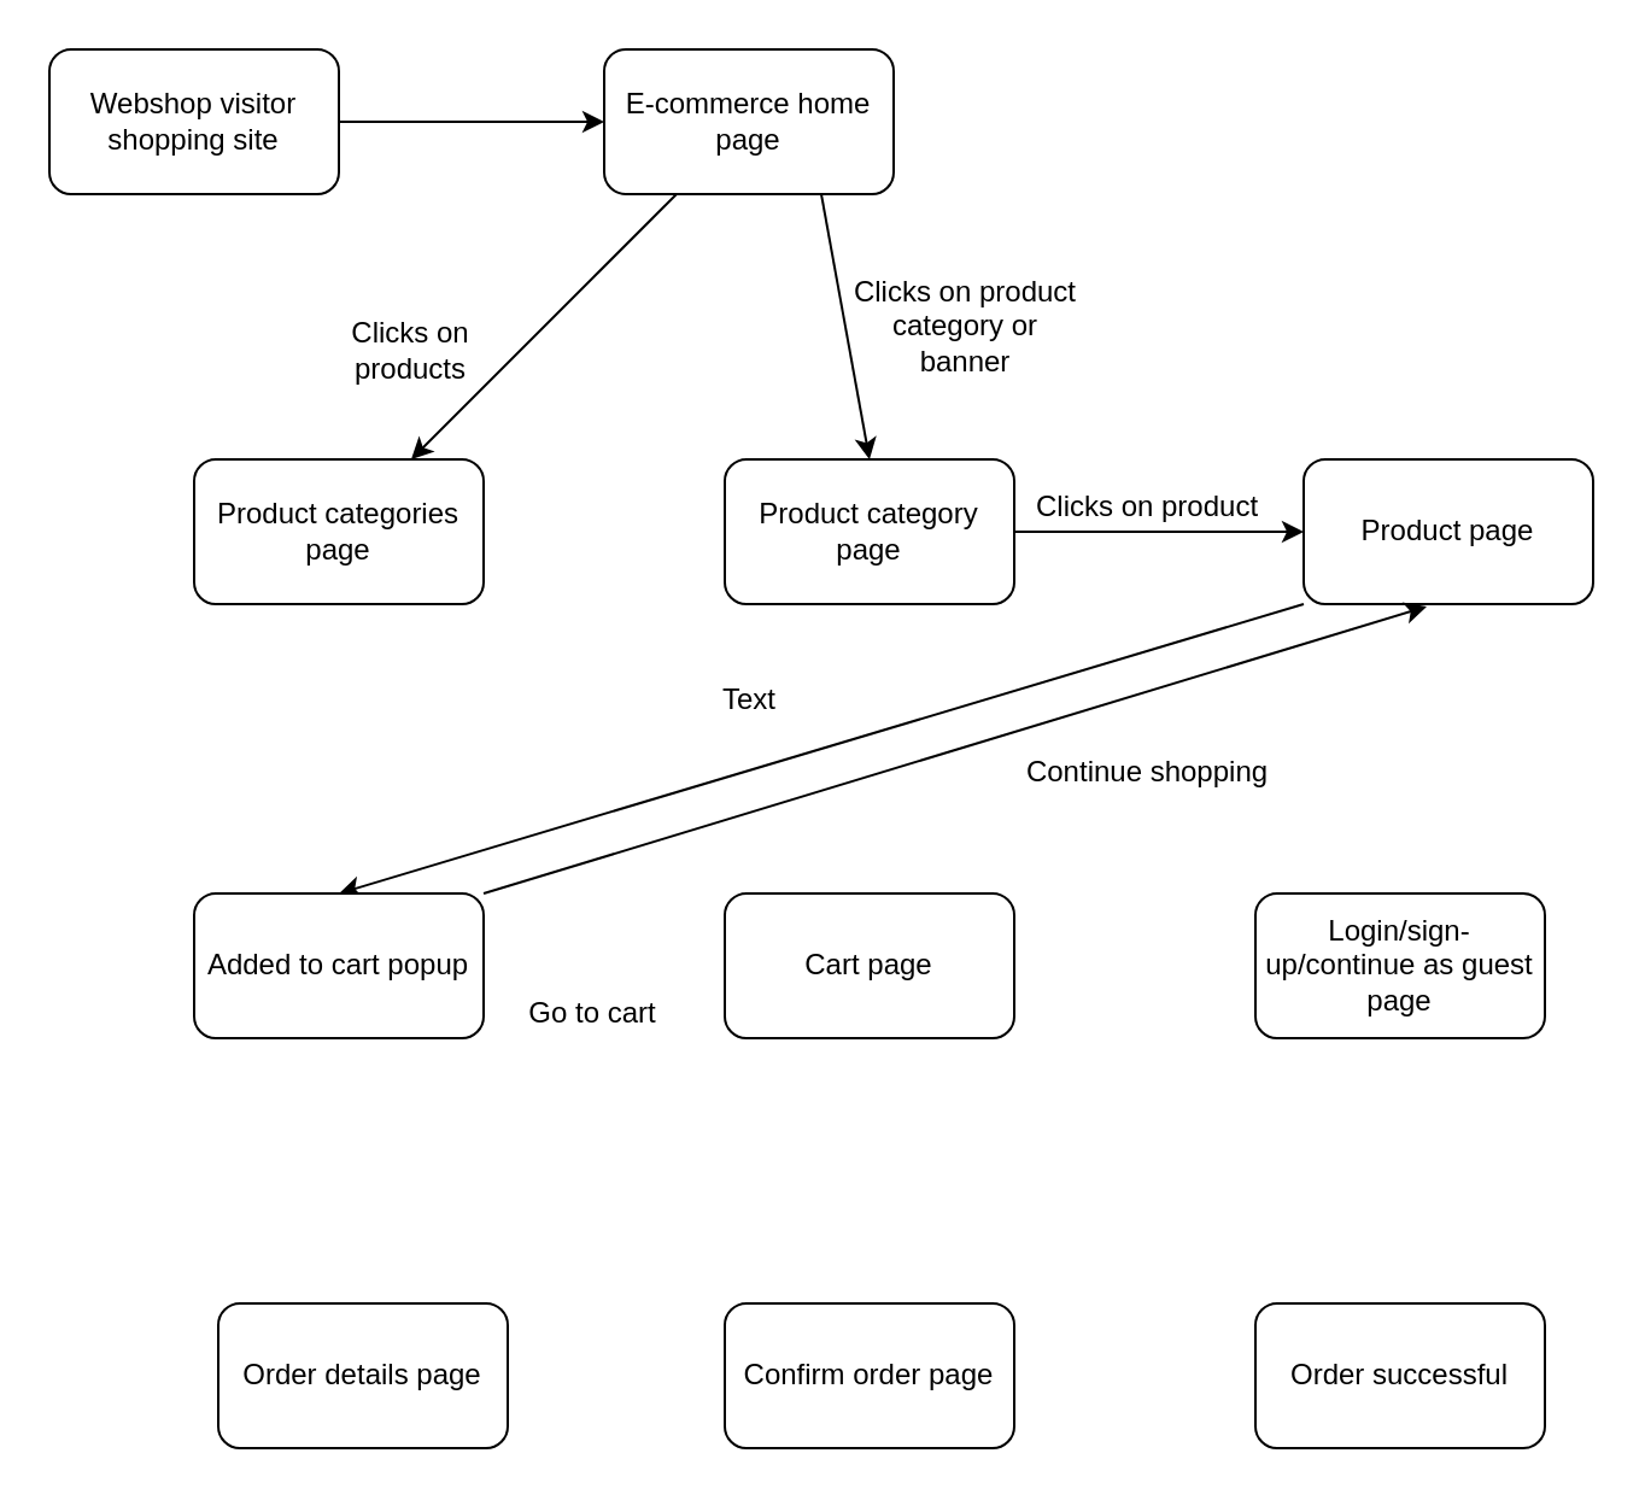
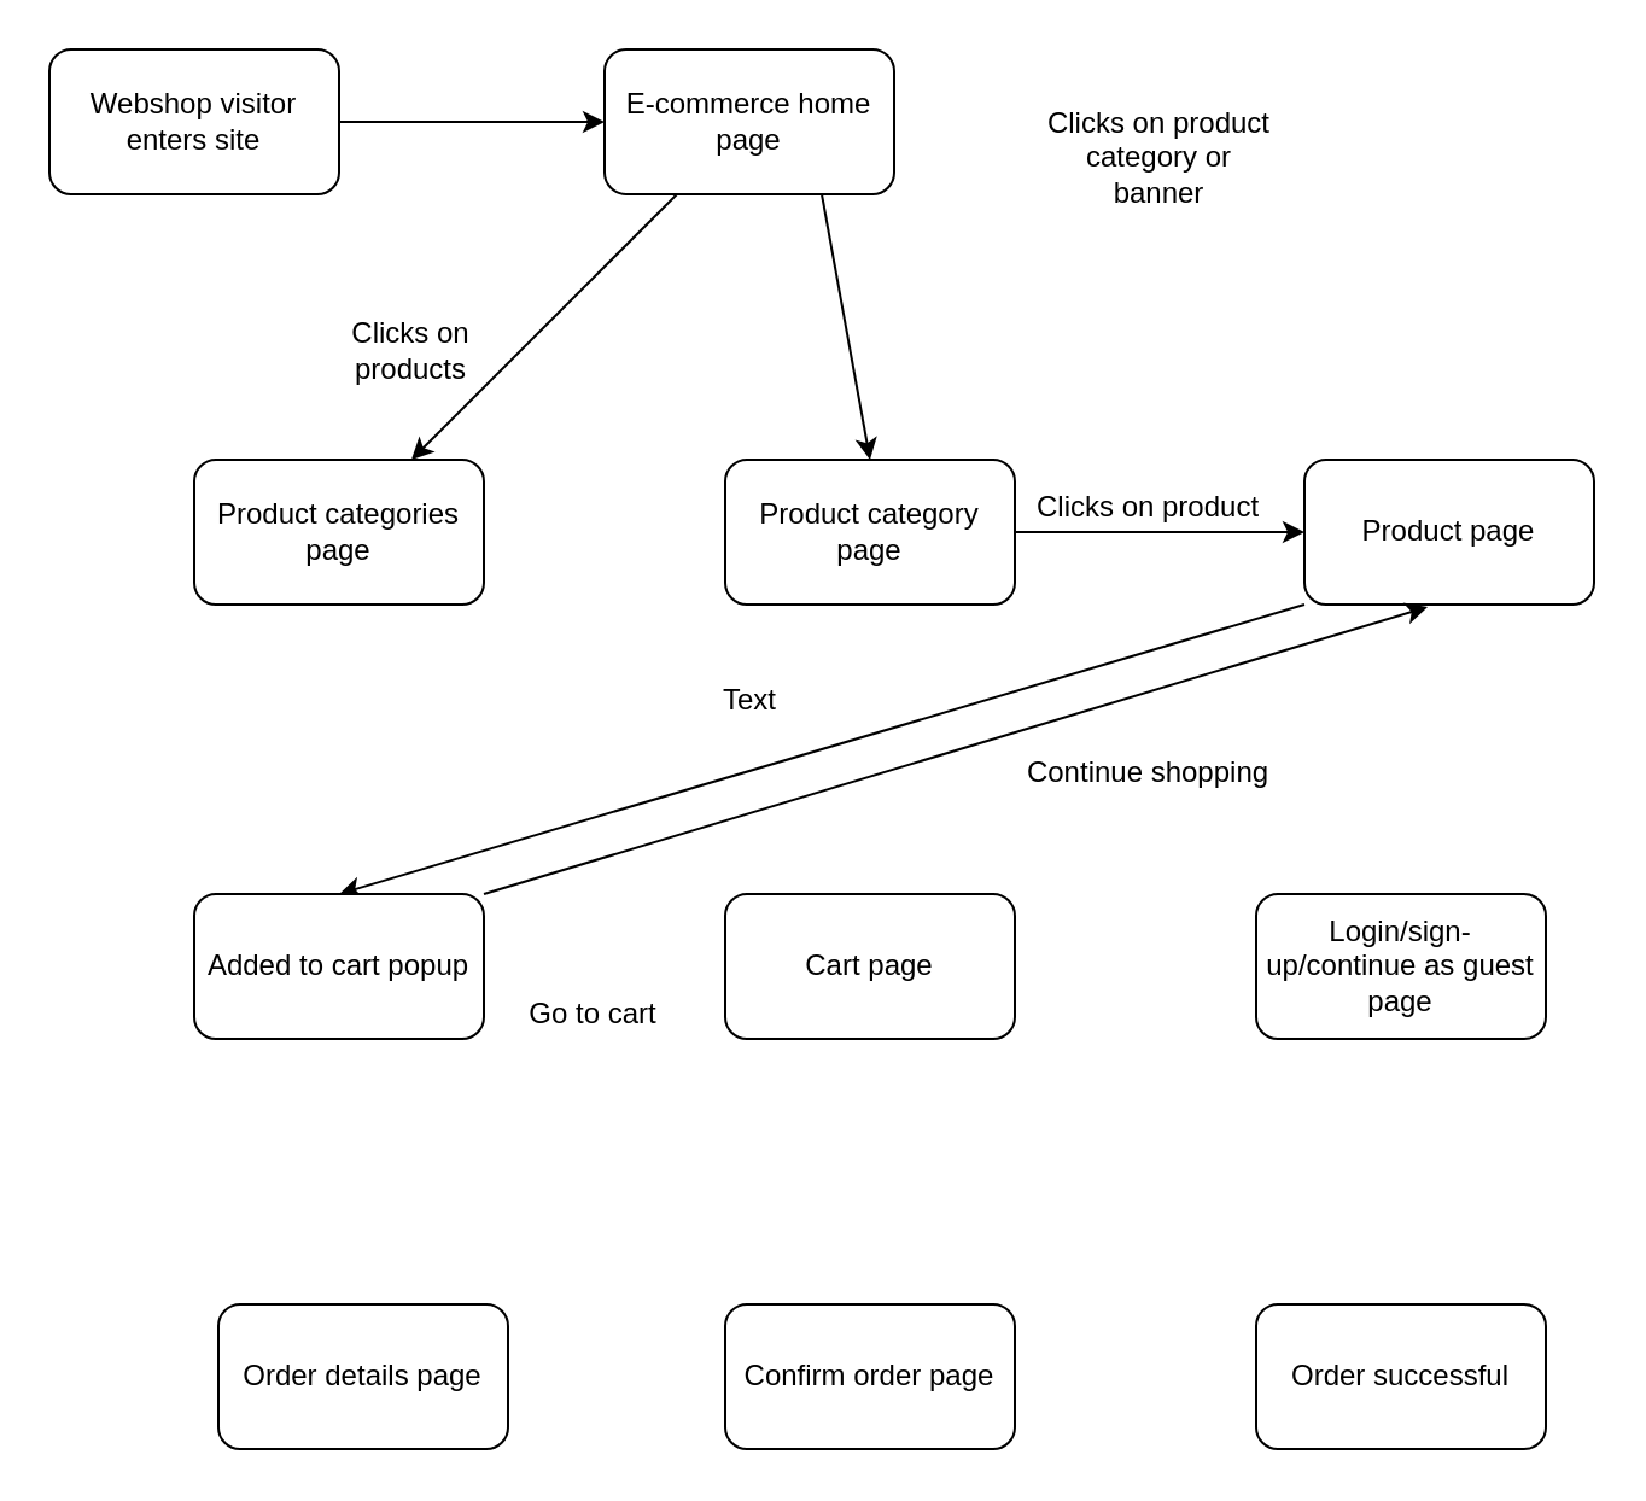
- <mxCell id="3" value="Webshop visitor shopping site" style="rounded=1;whiteSpace=wrap;html=1;" vertex="1" parent="1"><mxGeometry x="20" y="20" width="120" height="60" as="geometry" /></mxCell>
+ <mxCell id="3" value="Webshop visitor enters site" style="rounded=1;whiteSpace=wrap;html=1;" vertex="1" parent="1"><mxGeometry x="20" y="20" width="120" height="60" as="geometry" /></mxCell>
- <mxCell id="19" value="Clicks on product category or banner" style="text;html=1;strokeColor=none;fillColor=none;align=center;verticalAlign=middle;whiteSpace=wrap;rounded=0;" vertex="1" parent="1"><mxGeometry x="350" y="120" width="100" height="30" as="geometry" /></mxCell>
+ <mxCell id="19" value="Clicks on product category or banner" style="text;html=1;strokeColor=none;fillColor=none;align=center;verticalAlign=middle;whiteSpace=wrap;rounded=0;" vertex="1" parent="1"><mxGeometry x="430" y="50" width="100" height="30" as="geometry" /></mxCell>
